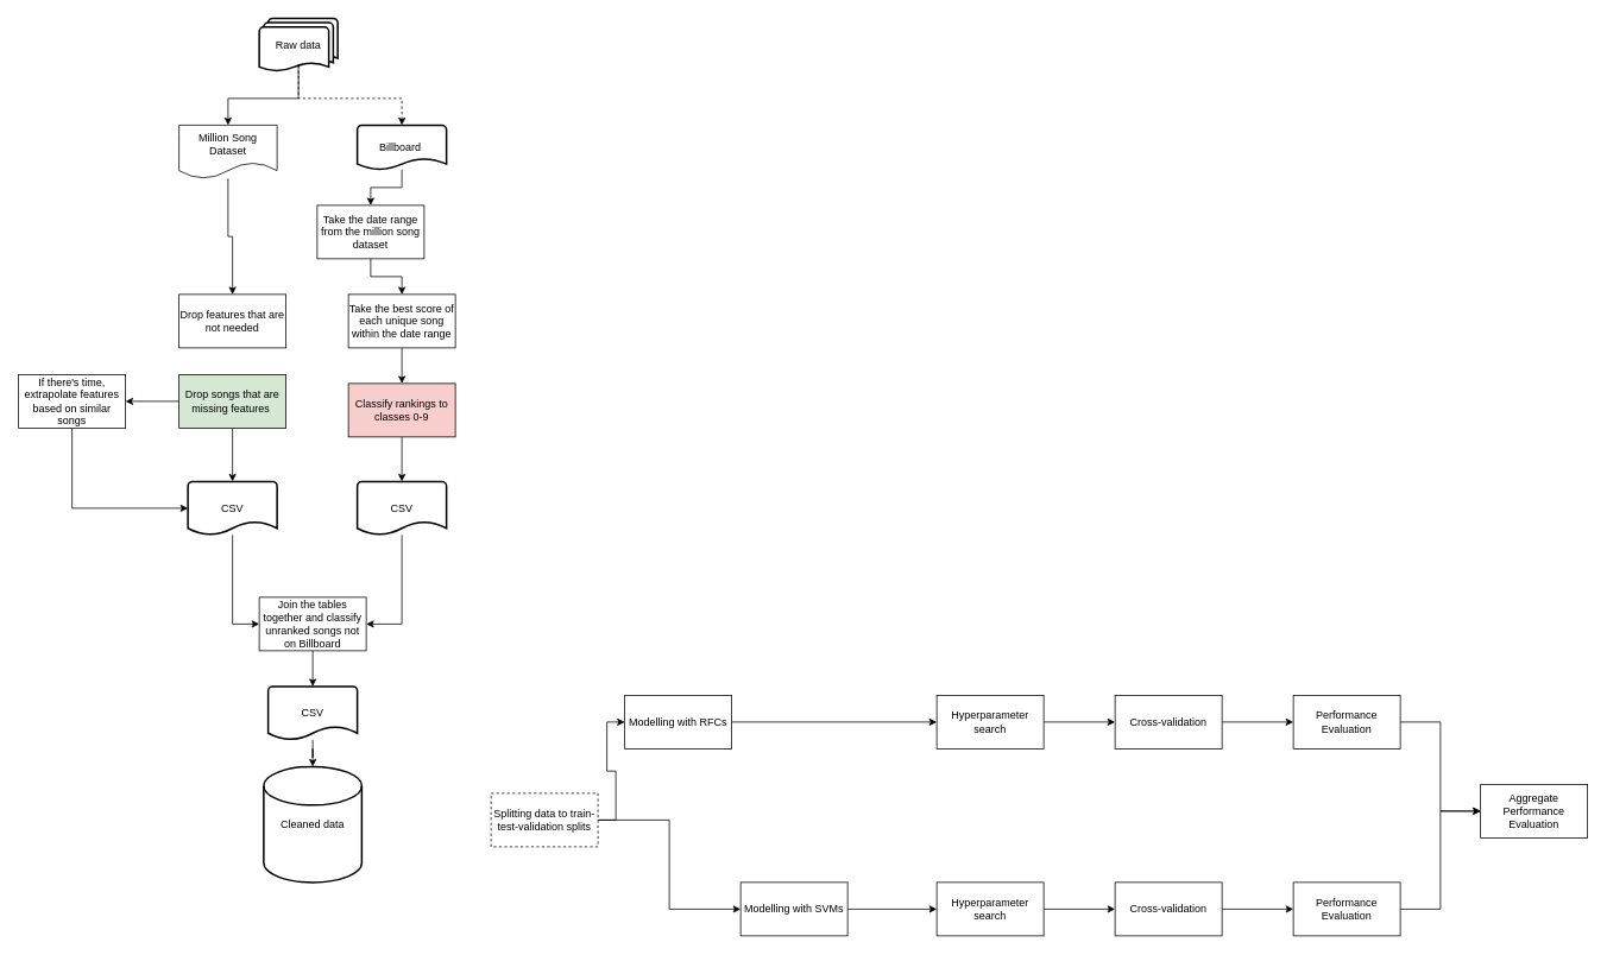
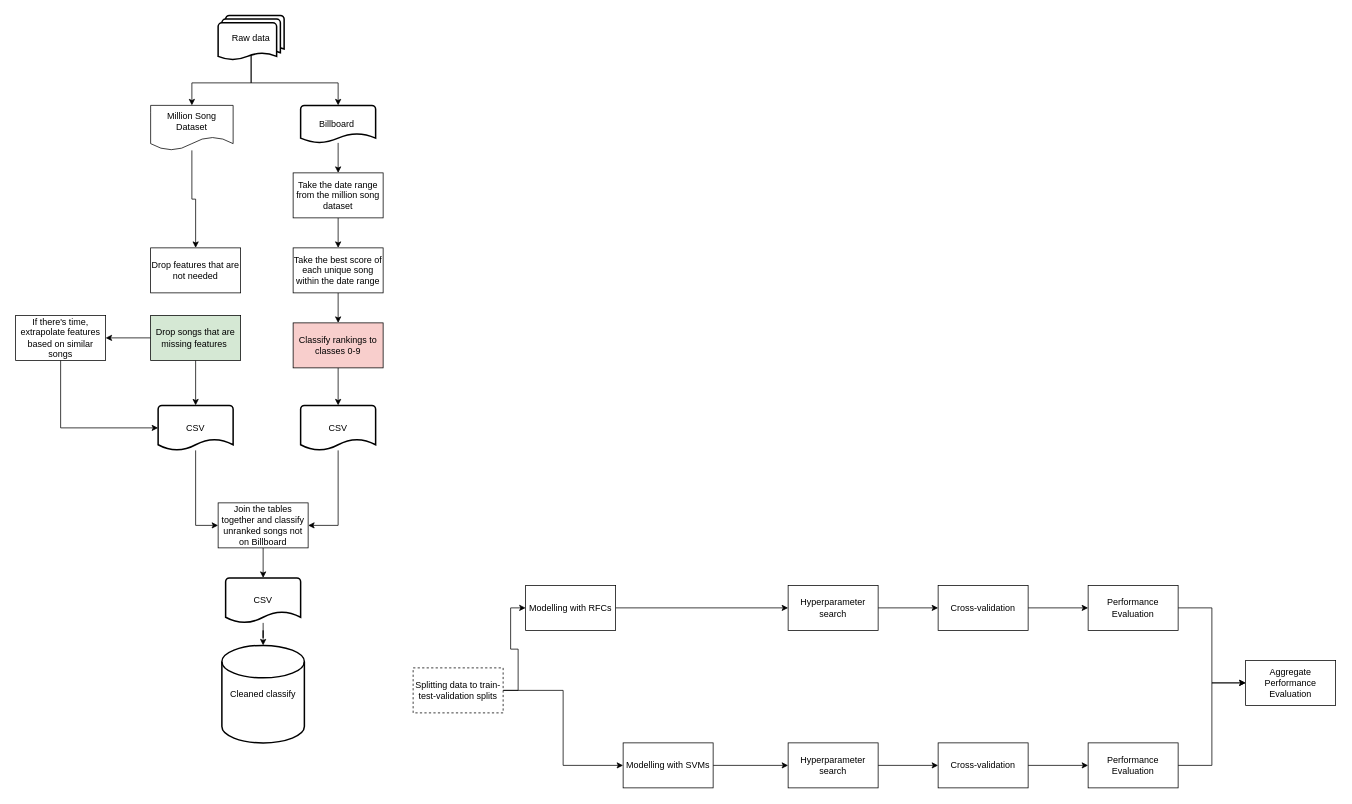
- <mxCell id="3" style="edgeStyle=orthogonalEdgeStyle;rounded=0;orthogonalLoop=1;jettySize=auto;html=1;exitX=0.5;exitY=0.88;exitDx=0;exitDy=0;exitPerimeter=0;entryX=0.5;entryY=0;entryDx=0;entryDy=0;entryPerimeter=0;dashed=1;" edge="1" parent="1" source="4" target="11"><mxGeometry relative="1" as="geometry"><Array as="points"><mxPoint x="334" y="110" /><mxPoint x="450" y="110" /></Array></mxGeometry></mxCell>
+ <mxCell id="3" style="edgeStyle=orthogonalEdgeStyle;rounded=0;orthogonalLoop=1;jettySize=auto;html=1;exitX=0.5;exitY=0.88;exitDx=0;exitDy=0;exitPerimeter=0;entryX=0.5;entryY=0;entryDx=0;entryDy=0;entryPerimeter=0;" edge="1" parent="1" source="4" target="11"><mxGeometry relative="1" as="geometry"><Array as="points"><mxPoint x="334" y="110" /><mxPoint x="450" y="110" /></Array></mxGeometry></mxCell>
- <mxCell id="13" value="Take the date range from the million song dataset" style="rounded=0;whiteSpace=wrap;html=1;" vertex="1" parent="1"><mxGeometry x="355" y="230" width="120" height="60" as="geometry" /></mxCell>
+ <mxCell id="13" value="Take the date range from the million song dataset" style="rounded=0;whiteSpace=wrap;html=1;" vertex="1" parent="1"><mxGeometry x="390" y="230" width="120" height="60" as="geometry" /></mxCell>
- <mxCell id="24" value="Cleaned data" style="strokeWidth=2;html=1;shape=mxgraph.flowchart.database;whiteSpace=wrap;" vertex="1" parent="1"><mxGeometry x="295" y="860" width="110" height="130" as="geometry" /></mxCell>
+ <mxCell id="24" value="Cleaned classify" style="strokeWidth=2;html=1;shape=mxgraph.flowchart.database;whiteSpace=wrap;" vertex="1" parent="1"><mxGeometry x="295" y="860" width="110" height="130" as="geometry" /></mxCell>
